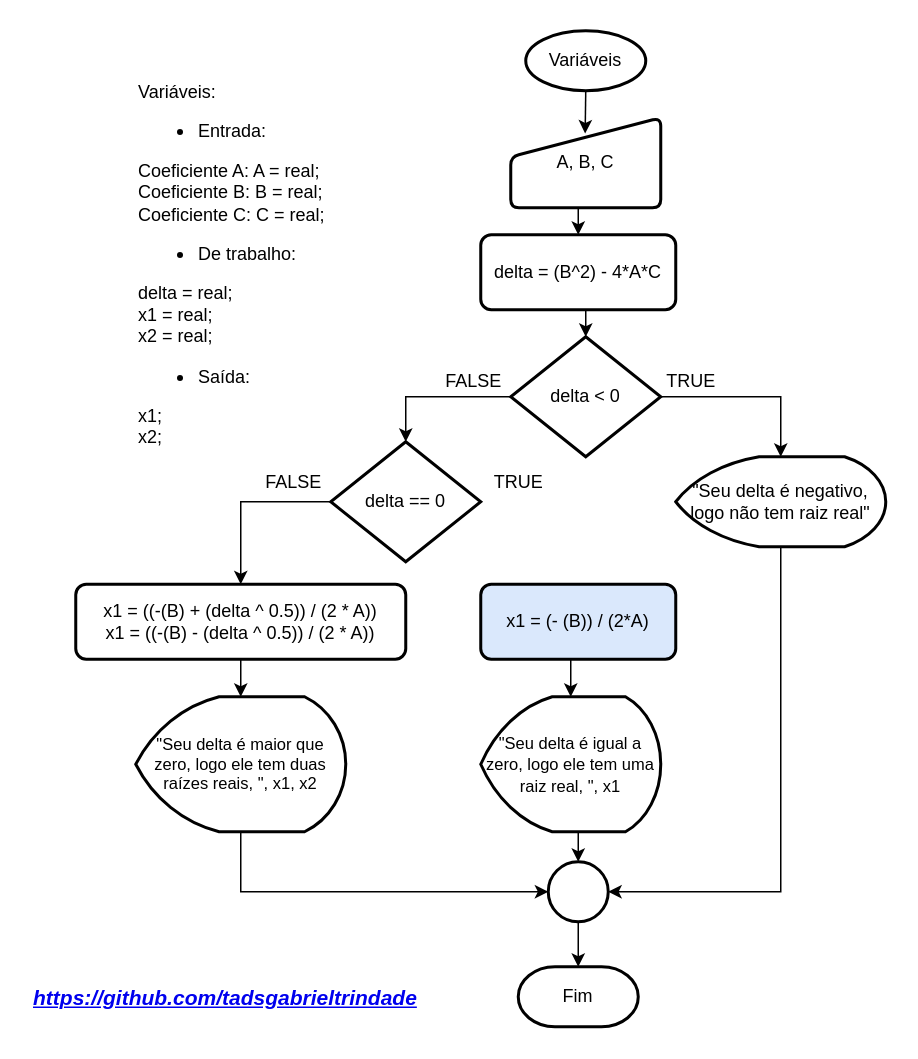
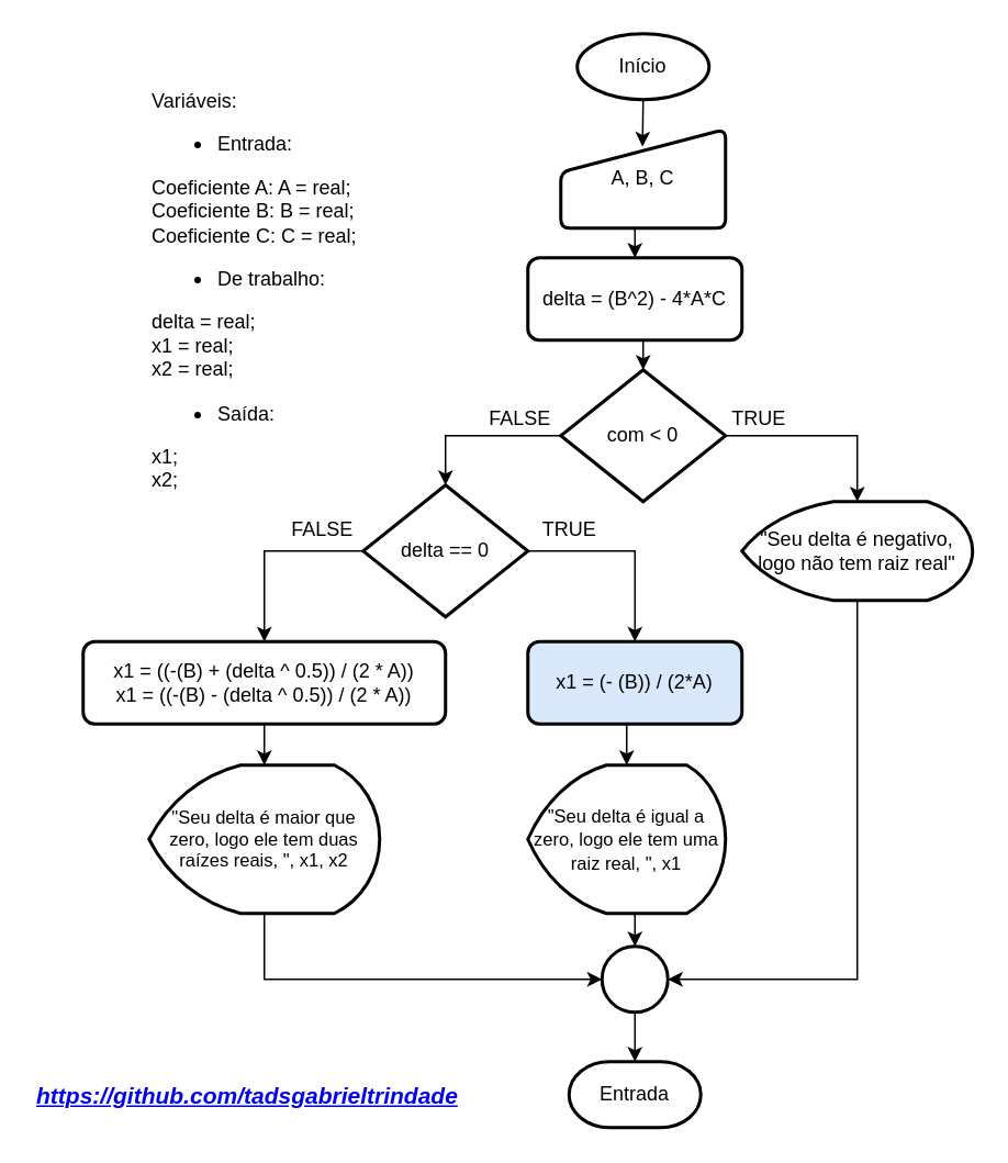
- <mxCell id="3" value="Variáveis" style="strokeWidth=2;html=1;shape=mxgraph.flowchart.start_1;whiteSpace=wrap;" parent="1" vertex="1"><mxGeometry x="350" y="20" width="80" height="40" as="geometry" /></mxCell>
+ <mxCell id="3" value="Início" style="strokeWidth=2;html=1;shape=mxgraph.flowchart.start_1;whiteSpace=wrap;" parent="1" vertex="1"><mxGeometry x="350" y="20" width="80" height="40" as="geometry" /></mxCell>
- <mxCell id="8" value="delta &amp;lt; 0" style="strokeWidth=2;html=1;shape=mxgraph.flowchart.decision;whiteSpace=wrap;" parent="1" vertex="1"><mxGeometry x="340" y="224" width="100" height="80" as="geometry" /></mxCell>
+ <mxCell id="8" value="com &amp;lt; 0" style="strokeWidth=2;html=1;shape=mxgraph.flowchart.decision;whiteSpace=wrap;" parent="1" vertex="1"><mxGeometry x="340" y="224" width="100" height="80" as="geometry" /></mxCell>
+ <mxCell id="20" style="edgeStyle=orthogonalEdgeStyle;rounded=0;orthogonalLoop=1;jettySize=auto;html=1;exitX=1;exitY=0.5;exitDx=0;exitDy=0;exitPerimeter=0;entryX=0.5;entryY=0;entryDx=0;entryDy=0;" parent="1" source="22" target="24" edge="1"><mxGeometry relative="1" as="geometry" /></mxCell>
- <mxCell id="19" value="Fim" style="strokeWidth=2;html=1;shape=mxgraph.flowchart.terminator;whiteSpace=wrap;" parent="1" vertex="1"><mxGeometry x="345" y="644" width="80" height="40" as="geometry" /></mxCell>
+ <mxCell id="19" value="Entrada" style="strokeWidth=2;html=1;shape=mxgraph.flowchart.terminator;whiteSpace=wrap;" parent="1" vertex="1"><mxGeometry x="345" y="644" width="80" height="40" as="geometry" /></mxCell>
